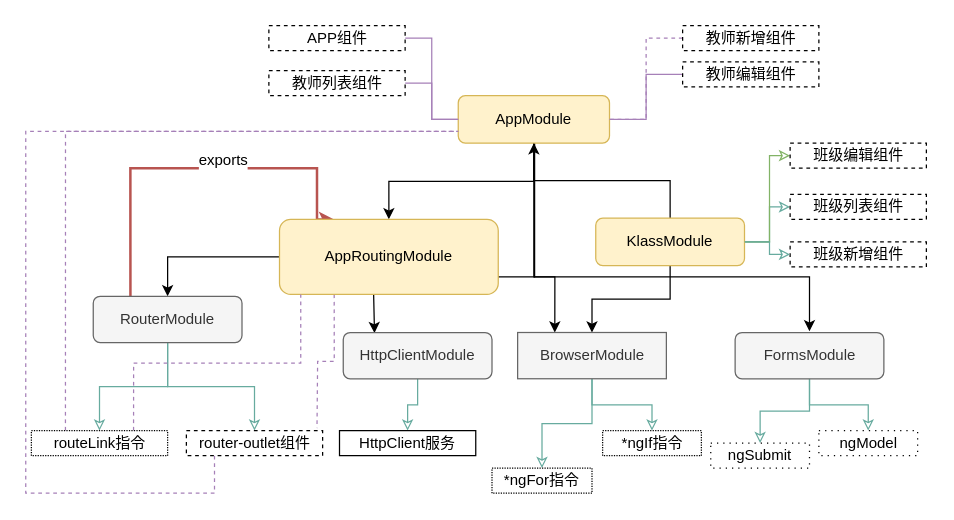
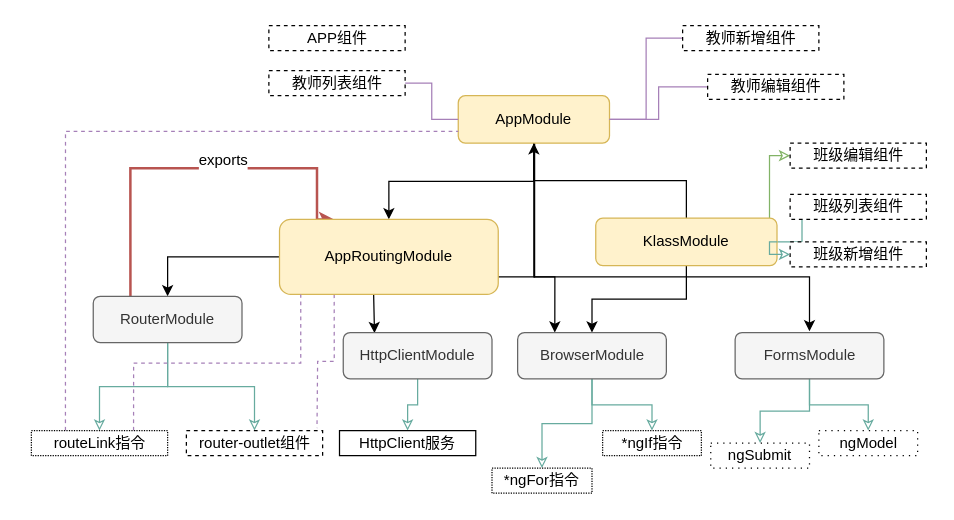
- <mxCell id="29" style="edgeStyle=orthogonalEdgeStyle;rounded=0;orthogonalLoop=1;jettySize=auto;html=1;entryX=1;entryY=0.5;entryDx=0;entryDy=0;endArrow=none;endFill=0;strokeColor=#A680B8;dashed=1;" parent="1" source="30" target="8" edge="1"><mxGeometry relative="1" as="geometry" /></mxCell>
+ <mxCell id="29" style="edgeStyle=orthogonalEdgeStyle;rounded=0;orthogonalLoop=1;jettySize=auto;html=1;entryX=1;entryY=0.5;entryDx=0;entryDy=0;endArrow=none;endFill=0;strokeColor=#A680B8;" parent="1" source="30" target="8" edge="1"><mxGeometry relative="1" as="geometry" /></mxCell>
- <mxCell id="33" style="edgeStyle=orthogonalEdgeStyle;rounded=0;orthogonalLoop=1;jettySize=auto;html=1;exitX=1;exitY=0.5;exitDx=0;exitDy=0;entryX=0;entryY=0.5;entryDx=0;entryDy=0;endArrow=none;endFill=0;strokeColor=#A680B8;" parent="1" source="34" target="8" edge="1"><mxGeometry relative="1" as="geometry" /></mxCell>
- <mxCell id="36" value="教师编辑组件" style="rounded=0;whiteSpace=wrap;html=1;dashed=1;" parent="1" vertex="1"><mxGeometry x="545.5" y="49" width="109" height="20" as="geometry" /></mxCell>
+ <mxCell id="36" value="教师编辑组件" style="rounded=0;whiteSpace=wrap;html=1;dashed=1;" parent="1" vertex="1"><mxGeometry x="565.5" y="59" width="109" height="20" as="geometry" /></mxCell>
- <mxCell id="16" value="KlassModule" style="rounded=1;whiteSpace=wrap;html=1;fillColor=#fff2cc;strokeColor=#d6b656;" parent="1" vertex="1"><mxGeometry x="476" y="174" width="119" height="38" as="geometry" /></mxCell>
+ <mxCell id="16" value="KlassModule" style="rounded=1;whiteSpace=wrap;html=1;fillColor=#fff2cc;strokeColor=#d6b656;" parent="1" vertex="1"><mxGeometry x="476" y="174" width="145" height="38" as="geometry" /></mxCell>
- <mxCell id="22" value="BrowserModule" style="whiteSpace=wrap;html=1;fillColor=#f5f5f5;strokeColor=#666666;fontColor=#333333;rounded=0;" parent="1" vertex="1"><mxGeometry x="413.5" y="265.5" width="119" height="37" as="geometry" /></mxCell>
+ <mxCell id="22" value="BrowserModule" style="rounded=1;whiteSpace=wrap;html=1;fillColor=#f5f5f5;strokeColor=#666666;fontColor=#333333;" parent="1" vertex="1"><mxGeometry x="413.5" y="265.5" width="119" height="37" as="geometry" /></mxCell>
- <mxCell id="40" style="edgeStyle=orthogonalEdgeStyle;rounded=0;orthogonalLoop=1;jettySize=auto;html=1;entryX=0;entryY=0.75;entryDx=0;entryDy=0;dashed=1;startArrow=none;startFill=0;endArrow=none;endFill=0;strokeColor=#A680B8;" edge="1" parent="1" source="41" target="8"><mxGeometry relative="1" as="geometry"><Array as="points"><mxPoint x="171" y="394" /><mxPoint x="20" y="394" /><mxPoint x="20" y="105" /></Array></mxGeometry></mxCell>
